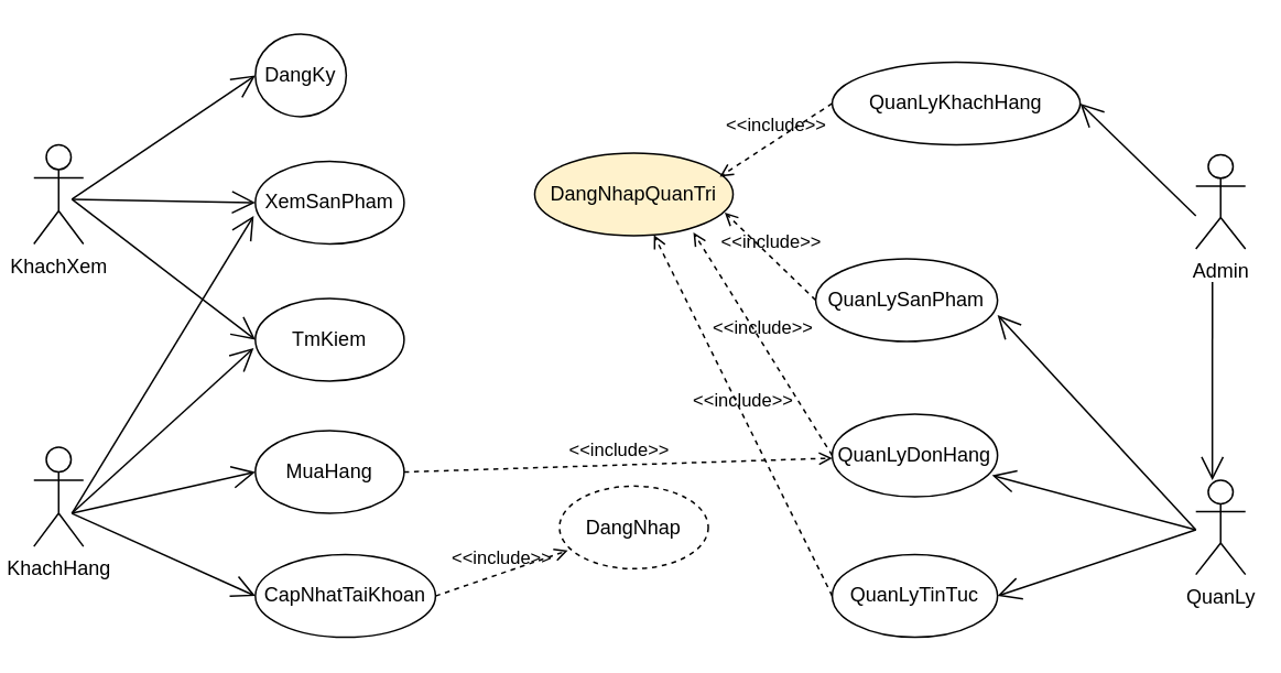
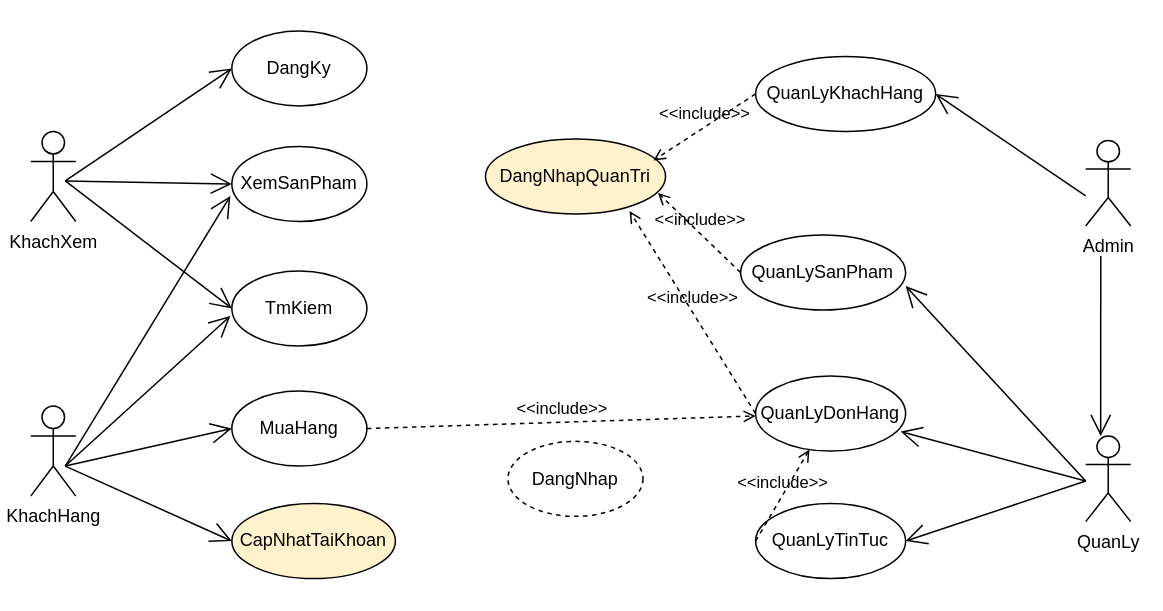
- <mxCell id="4" value="DangKy" style="ellipse;whiteSpace=wrap;html=1;" vertex="1" parent="1"><mxGeometry x="154" y="20" width="55" height="50" as="geometry" /></mxCell>
+ <mxCell id="4" value="DangKy" style="ellipse;whiteSpace=wrap;html=1;" vertex="1" parent="1"><mxGeometry x="154" y="20" width="90" height="50" as="geometry" /></mxCell>
- <mxCell id="19" value="QuanLyKhachHang" style="ellipse;whiteSpace=wrap;html=1;" vertex="1" parent="1"><mxGeometry x="503" y="37" width="150" height="50" as="geometry" /></mxCell>
+ <mxCell id="19" value="QuanLyKhachHang" style="ellipse;whiteSpace=wrap;html=1;" vertex="1" parent="1"><mxGeometry x="503" y="37" width="120" height="50" as="geometry" /></mxCell>
- <mxCell id="34" value="&amp;lt;&amp;lt;include&amp;gt;&amp;gt;" style="edgeStyle=none;html=1;endArrow=open;verticalAlign=bottom;dashed=1;labelBackgroundColor=none;exitX=0;exitY=0.5;exitDx=0;exitDy=0;" edge="1" parent="1" source="20" target="30"><mxGeometry width="160" relative="1" as="geometry"><mxPoint x="493" y="283" as="sourcePoint" /><mxPoint x="446" y="166" as="targetPoint" /></mxGeometry></mxCell>
+ <mxCell id="34" value="&amp;lt;&amp;lt;include&amp;gt;&amp;gt;" style="edgeStyle=none;html=1;endArrow=open;verticalAlign=bottom;dashed=1;labelBackgroundColor=none;exitX=0;exitY=0.5;exitDx=0;exitDy=0;" edge="1" parent="1" source="20" target="17"><mxGeometry width="160" relative="1" as="geometry"><mxPoint x="493" y="283" as="sourcePoint" /><mxPoint x="446" y="166" as="targetPoint" /></mxGeometry></mxCell>
- <mxCell id="28" value="&amp;lt;&amp;lt;include&amp;gt;&amp;gt;" style="edgeStyle=none;html=1;endArrow=open;verticalAlign=bottom;dashed=1;labelBackgroundColor=none;exitX=1;exitY=0.5;exitDx=0;exitDy=0;entryX=0.056;entryY=0.78;entryDx=0;entryDy=0;entryPerimeter=0;" edge="1" parent="1" source="8" target="9"><mxGeometry width="160" relative="1" as="geometry"><mxPoint x="3" y="410" as="sourcePoint" /><mxPoint x="163" y="410" as="targetPoint" /></mxGeometry></mxCell>
- <mxCell id="8" value="CapNhatTaiKhoan&lt;br&gt;" style="ellipse;whiteSpace=wrap;html=1;" vertex="1" parent="1"><mxGeometry x="154" y="335" width="109" height="50" as="geometry" /></mxCell>
+ <mxCell id="8" value="CapNhatTaiKhoan&lt;br&gt;" style="ellipse;whiteSpace=wrap;html=1;fillColor=#fff2cc;" vertex="1" parent="1"><mxGeometry x="154" y="335" width="109" height="50" as="geometry" /></mxCell>
